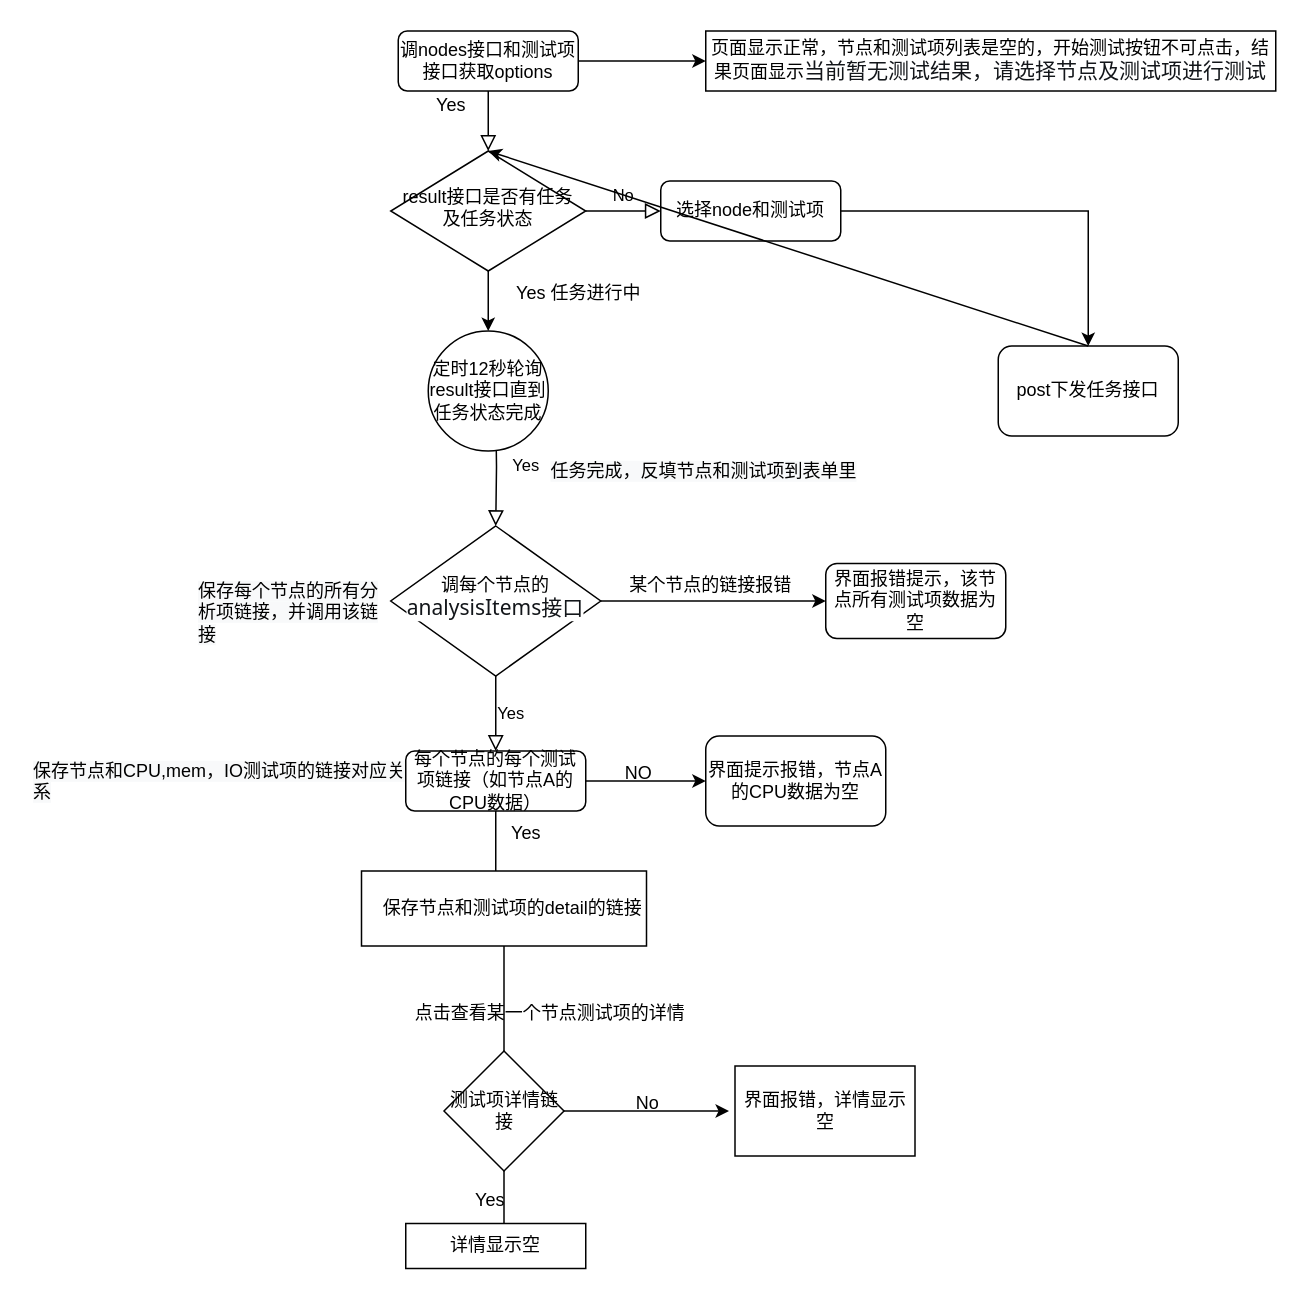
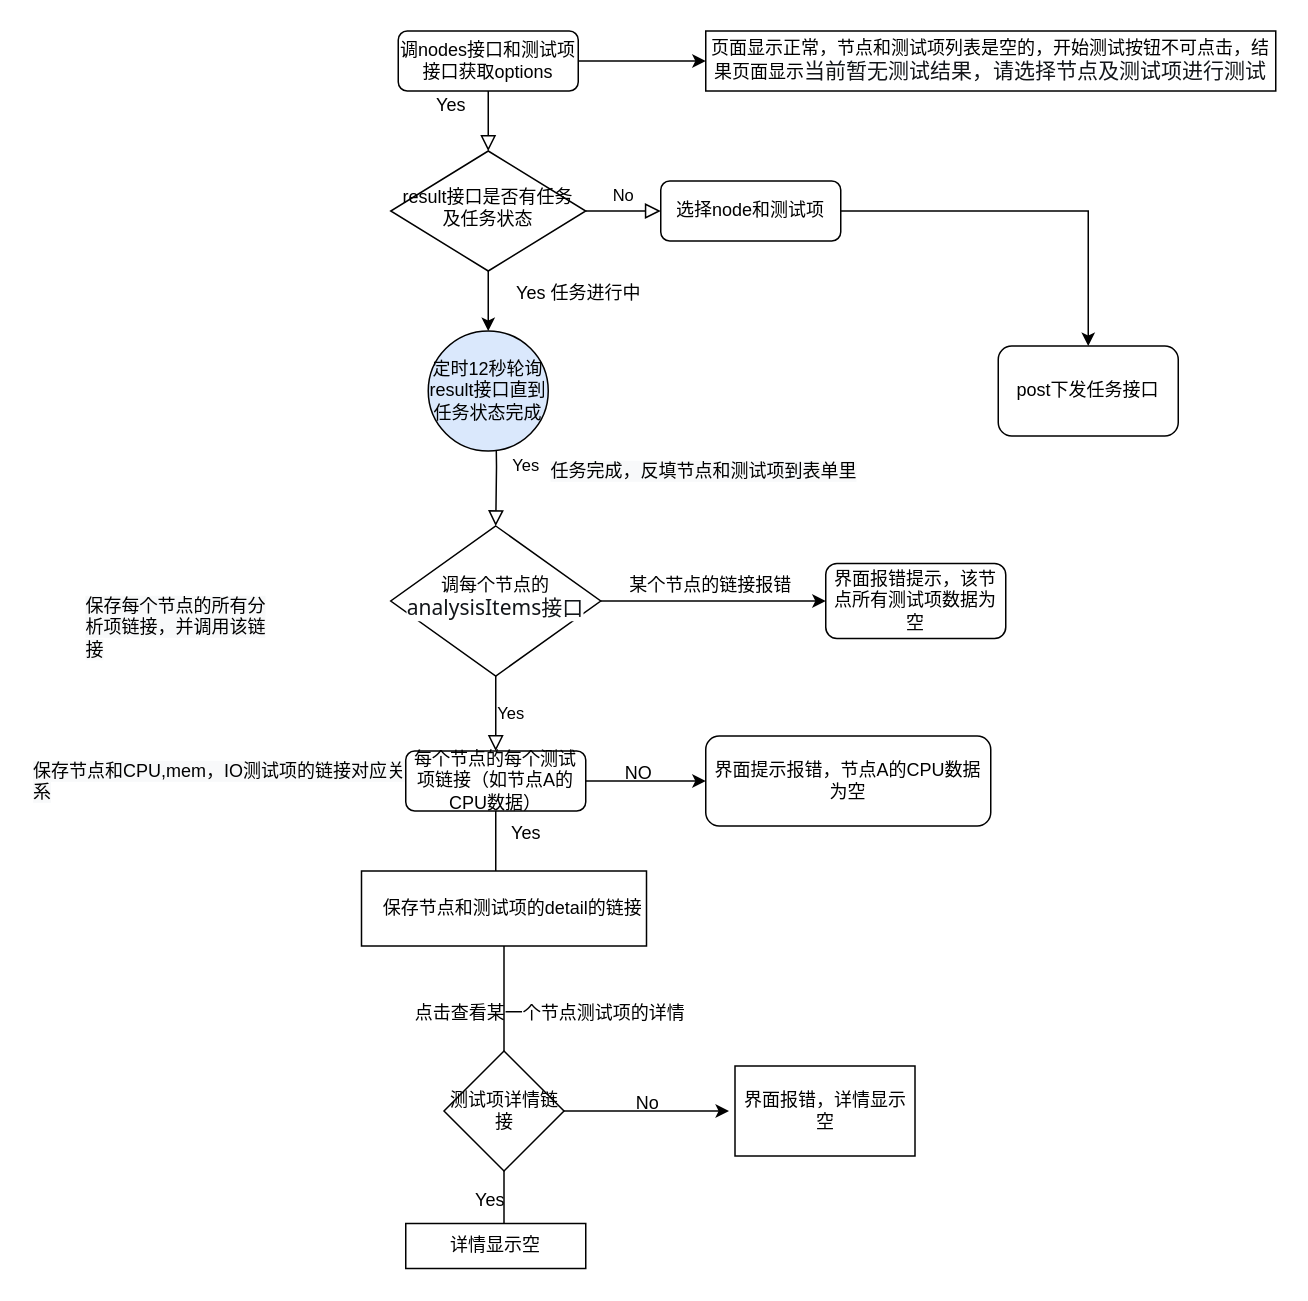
- <mxCell id="17" value="" style="endArrow=classic;html=1;rounded=0;entryX=0.5;entryY=0;entryDx=0;entryDy=0;exitX=0.5;exitY=0;exitDx=0;exitDy=0;exitPerimeter=0;" edge="1" parent="1" source="15" target="6"><mxGeometry width="50" height="50" relative="1" as="geometry"><mxPoint x="700" y="100" as="sourcePoint" /><mxPoint x="560" y="160" as="targetPoint" /></mxGeometry></mxCell>
- <mxCell id="18" value="定时12秒轮询result接口直到任务状态完成" style="ellipse;whiteSpace=wrap;html=1;aspect=fixed;" vertex="1" parent="1"><mxGeometry x="285" y="220" width="80" height="80" as="geometry" /></mxCell>
+ <mxCell id="18" value="定时12秒轮询result接口直到任务状态完成" style="ellipse;whiteSpace=wrap;html=1;aspect=fixed;fillColor=#dae8fc;" vertex="1" parent="1"><mxGeometry x="285" y="220" width="80" height="80" as="geometry" /></mxCell>
- <mxCell id="23" value="&lt;span style=&quot;color: rgb(0, 0, 0); font-family: Helvetica; font-size: 12px; font-style: normal; font-variant-ligatures: normal; font-variant-caps: normal; font-weight: 400; letter-spacing: normal; orphans: 2; text-align: center; text-indent: 0px; text-transform: none; widows: 2; word-spacing: 0px; -webkit-text-stroke-width: 0px; background-color: rgb(248, 249, 250); text-decoration-thickness: initial; text-decoration-style: initial; text-decoration-color: initial; float: none; display: inline !important;&quot;&gt;保存每个节点的所有分析项链接，并调用该链接&lt;/span&gt;" style="text;whiteSpace=wrap;html=1;" vertex="1" parent="1"><mxGeometry x="130" y="380" width="130" height="40" as="geometry" /></mxCell>
+ <mxCell id="23" value="&lt;span style=&quot;color: rgb(0, 0, 0); font-family: Helvetica; font-size: 12px; font-style: normal; font-variant-ligatures: normal; font-variant-caps: normal; font-weight: 400; letter-spacing: normal; orphans: 2; text-align: center; text-indent: 0px; text-transform: none; widows: 2; word-spacing: 0px; -webkit-text-stroke-width: 0px; background-color: rgb(248, 249, 250); text-decoration-thickness: initial; text-decoration-style: initial; text-decoration-color: initial; float: none; display: inline !important;&quot;&gt;保存每个节点的所有分析项链接，并调用该链接&lt;/span&gt;" style="text;whiteSpace=wrap;html=1;" vertex="1" parent="1"><mxGeometry x="55" y="390" width="130" height="40" as="geometry" /></mxCell>
- <mxCell id="25" value="界面提示报错，节点A的CPU数据为空" style="rounded=1;whiteSpace=wrap;html=1;glass=0;strokeWidth=1;shadow=0;" vertex="1" parent="1"><mxGeometry x="470" y="490" width="120" height="60" as="geometry" /></mxCell>
+ <mxCell id="25" value="界面提示报错，节点A的CPU数据为空" style="rounded=1;whiteSpace=wrap;html=1;glass=0;strokeWidth=1;shadow=0;" vertex="1" parent="1"><mxGeometry x="470" y="490" width="190" height="60" as="geometry" /></mxCell>
